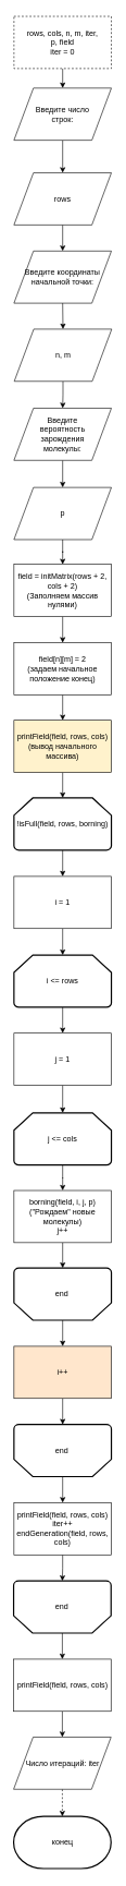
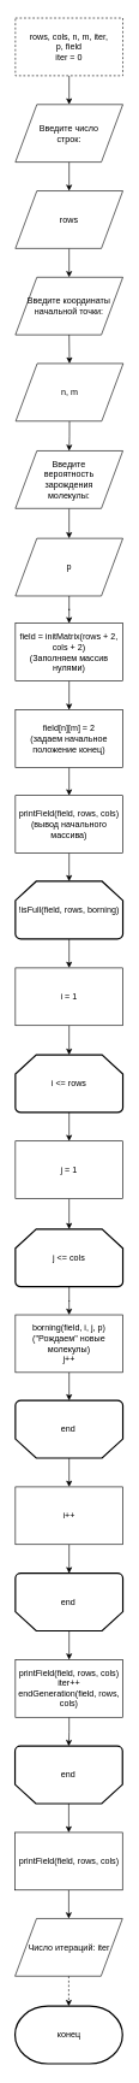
- <mxCell id="5" value="Введите число &lt;br&gt;строк:" style="shape=parallelogram;perimeter=parallelogramPerimeter;whiteSpace=wrap;html=1;" vertex="1" parent="1"><mxGeometry x="21" y="130" width="150" height="80" as="geometry" /></mxCell>
+ <mxCell id="5" value="Введите число &lt;br&gt;строк:" style="shape=parallelogram;perimeter=parallelogramPerimeter;whiteSpace=wrap;html=1;" vertex="1" parent="1"><mxGeometry x="21" y="140" width="150" height="80" as="geometry" /></mxCell>
- <mxCell id="23" value="printField(field, rows, cols)&lt;br&gt;(вывод начального массива)" style="rounded=0;whiteSpace=wrap;html=1;fillColor=#fff2cc;" vertex="1" parent="1"><mxGeometry x="21" y="1099.833" width="150" height="80" as="geometry" /></mxCell>
+ <mxCell id="23" value="printField(field, rows, cols)&lt;br&gt;(вывод начального массива)" style="rounded=0;whiteSpace=wrap;html=1;" vertex="1" parent="1"><mxGeometry x="21" y="1099.833" width="150" height="80" as="geometry" /></mxCell>
- <mxCell id="43" value="i++" style="rounded=0;whiteSpace=wrap;html=1;fillColor=#ffe6cc;" vertex="1" parent="1"><mxGeometry x="21" y="2060.167" width="150" height="80" as="geometry" /></mxCell>
+ <mxCell id="43" value="i++" style="rounded=0;whiteSpace=wrap;html=1;" vertex="1" parent="1"><mxGeometry x="21" y="2060.167" width="150" height="80" as="geometry" /></mxCell>
